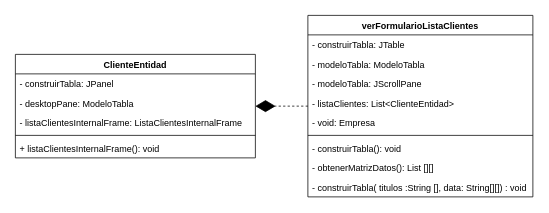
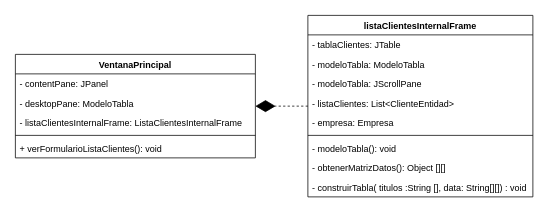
- <mxCell id="8" value="verFormularioListaClientes" style="swimlane;fontStyle=1;align=center;verticalAlign=top;childLayout=stackLayout;horizontal=1;startSize=26;horizontalStack=0;resizeParent=1;resizeParentMax=0;resizeLast=0;collapsible=1;marginBottom=0;" parent="1" vertex="1"><mxGeometry x="410" y="20" width="300" height="242" as="geometry" /></mxCell>
+ <mxCell id="8" value="listaClientesInternalFrame" style="swimlane;fontStyle=1;align=center;verticalAlign=top;childLayout=stackLayout;horizontal=1;startSize=26;horizontalStack=0;resizeParent=1;resizeParentMax=0;resizeLast=0;collapsible=1;marginBottom=0;" parent="1" vertex="1"><mxGeometry x="410" y="20" width="300" height="242" as="geometry" /></mxCell>
- <mxCell id="9" value="- construirTabla: JTable" style="text;strokeColor=none;fillColor=none;align=left;verticalAlign=top;spacingLeft=4;spacingRight=4;overflow=hidden;rotatable=0;points=[[0,0.5],[1,0.5]];portConstraint=eastwest;" parent="8" vertex="1"><mxGeometry y="26" width="300" height="26" as="geometry" /></mxCell>
+ <mxCell id="9" value="- tablaClientes: JTable" style="text;strokeColor=none;fillColor=none;align=left;verticalAlign=top;spacingLeft=4;spacingRight=4;overflow=hidden;rotatable=0;points=[[0,0.5],[1,0.5]];portConstraint=eastwest;" parent="8" vertex="1"><mxGeometry y="26" width="300" height="26" as="geometry" /></mxCell>
- <mxCell id="2" value="ClienteEntidad" style="swimlane;fontStyle=1;align=center;verticalAlign=top;childLayout=stackLayout;horizontal=1;startSize=26;horizontalStack=0;resizeParent=1;resizeParentMax=0;resizeLast=0;collapsible=1;marginBottom=0;" parent="1" vertex="1"><mxGeometry x="20" y="72" width="320" height="138" as="geometry" /></mxCell>
+ <mxCell id="2" value="VentanaPrincipal" style="swimlane;fontStyle=1;align=center;verticalAlign=top;childLayout=stackLayout;horizontal=1;startSize=26;horizontalStack=0;resizeParent=1;resizeParentMax=0;resizeLast=0;collapsible=1;marginBottom=0;" parent="1" vertex="1"><mxGeometry x="20" y="72" width="320" height="138" as="geometry" /></mxCell>
- <mxCell id="3" value="- construirTabla: JPanel" style="text;strokeColor=none;fillColor=none;align=left;verticalAlign=top;spacingLeft=4;spacingRight=4;overflow=hidden;rotatable=0;points=[[0,0.5],[1,0.5]];portConstraint=eastwest;" parent="2" vertex="1"><mxGeometry y="26" width="320" height="26" as="geometry" /></mxCell>
+ <mxCell id="3" value="- contentPane: JPanel" style="text;strokeColor=none;fillColor=none;align=left;verticalAlign=top;spacingLeft=4;spacingRight=4;overflow=hidden;rotatable=0;points=[[0,0.5],[1,0.5]];portConstraint=eastwest;" parent="2" vertex="1"><mxGeometry y="26" width="320" height="26" as="geometry" /></mxCell>
- <mxCell id="13" value="- void: Empresa" style="text;strokeColor=none;fillColor=none;align=left;verticalAlign=top;spacingLeft=4;spacingRight=4;overflow=hidden;rotatable=0;points=[[0,0.5],[1,0.5]];portConstraint=eastwest;" parent="8" vertex="1"><mxGeometry y="130" width="300" height="26" as="geometry" /></mxCell>
+ <mxCell id="13" value="- empresa: Empresa" style="text;strokeColor=none;fillColor=none;align=left;verticalAlign=top;spacingLeft=4;spacingRight=4;overflow=hidden;rotatable=0;points=[[0,0.5],[1,0.5]];portConstraint=eastwest;" parent="8" vertex="1"><mxGeometry y="130" width="300" height="26" as="geometry" /></mxCell>
- <mxCell id="7" value="+ listaClientesInternalFrame(): void" style="text;strokeColor=none;fillColor=none;align=left;verticalAlign=top;spacingLeft=4;spacingRight=4;overflow=hidden;rotatable=0;points=[[0,0.5],[1,0.5]];portConstraint=eastwest;" parent="2" vertex="1"><mxGeometry y="112" width="320" height="26" as="geometry" /></mxCell>
+ <mxCell id="7" value="+ verFormularioListaClientes(): void" style="text;strokeColor=none;fillColor=none;align=left;verticalAlign=top;spacingLeft=4;spacingRight=4;overflow=hidden;rotatable=0;points=[[0,0.5],[1,0.5]];portConstraint=eastwest;" parent="2" vertex="1"><mxGeometry y="112" width="320" height="26" as="geometry" /></mxCell>
- <mxCell id="15" value="- construirTabla(): void" style="text;strokeColor=none;fillColor=none;align=left;verticalAlign=top;spacingLeft=4;spacingRight=4;overflow=hidden;rotatable=0;points=[[0,0.5],[1,0.5]];portConstraint=eastwest;" parent="8" vertex="1"><mxGeometry y="164" width="300" height="26" as="geometry" /></mxCell>
+ <mxCell id="15" value="- modeloTabla(): void" style="text;strokeColor=none;fillColor=none;align=left;verticalAlign=top;spacingLeft=4;spacingRight=4;overflow=hidden;rotatable=0;points=[[0,0.5],[1,0.5]];portConstraint=eastwest;" parent="8" vertex="1"><mxGeometry y="164" width="300" height="26" as="geometry" /></mxCell>
- <mxCell id="16" value="- obtenerMatrizDatos(): List [][]" style="text;strokeColor=none;fillColor=none;align=left;verticalAlign=top;spacingLeft=4;spacingRight=4;overflow=hidden;rotatable=0;points=[[0,0.5],[1,0.5]];portConstraint=eastwest;" parent="8" vertex="1"><mxGeometry y="190" width="300" height="26" as="geometry" /></mxCell>
+ <mxCell id="16" value="- obtenerMatrizDatos(): Object [][]" style="text;strokeColor=none;fillColor=none;align=left;verticalAlign=top;spacingLeft=4;spacingRight=4;overflow=hidden;rotatable=0;points=[[0,0.5],[1,0.5]];portConstraint=eastwest;" parent="8" vertex="1"><mxGeometry y="190" width="300" height="26" as="geometry" /></mxCell>
